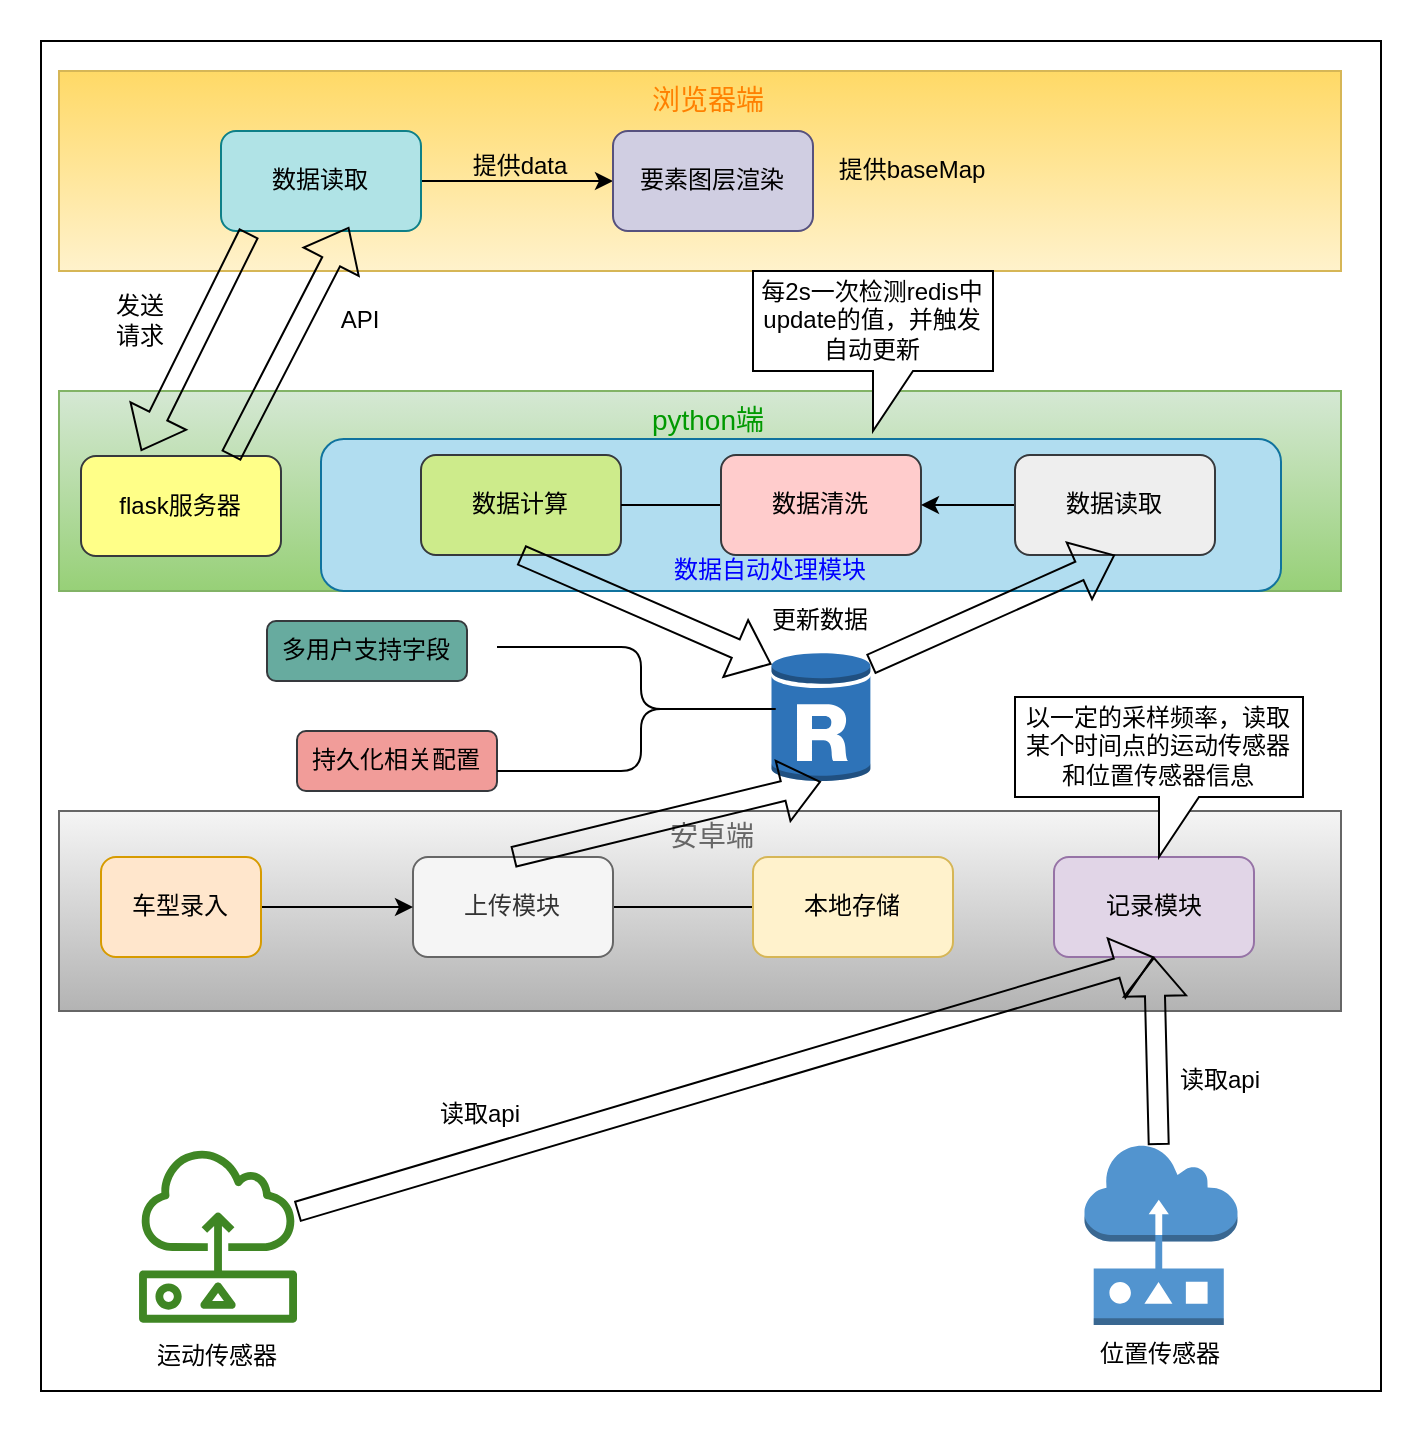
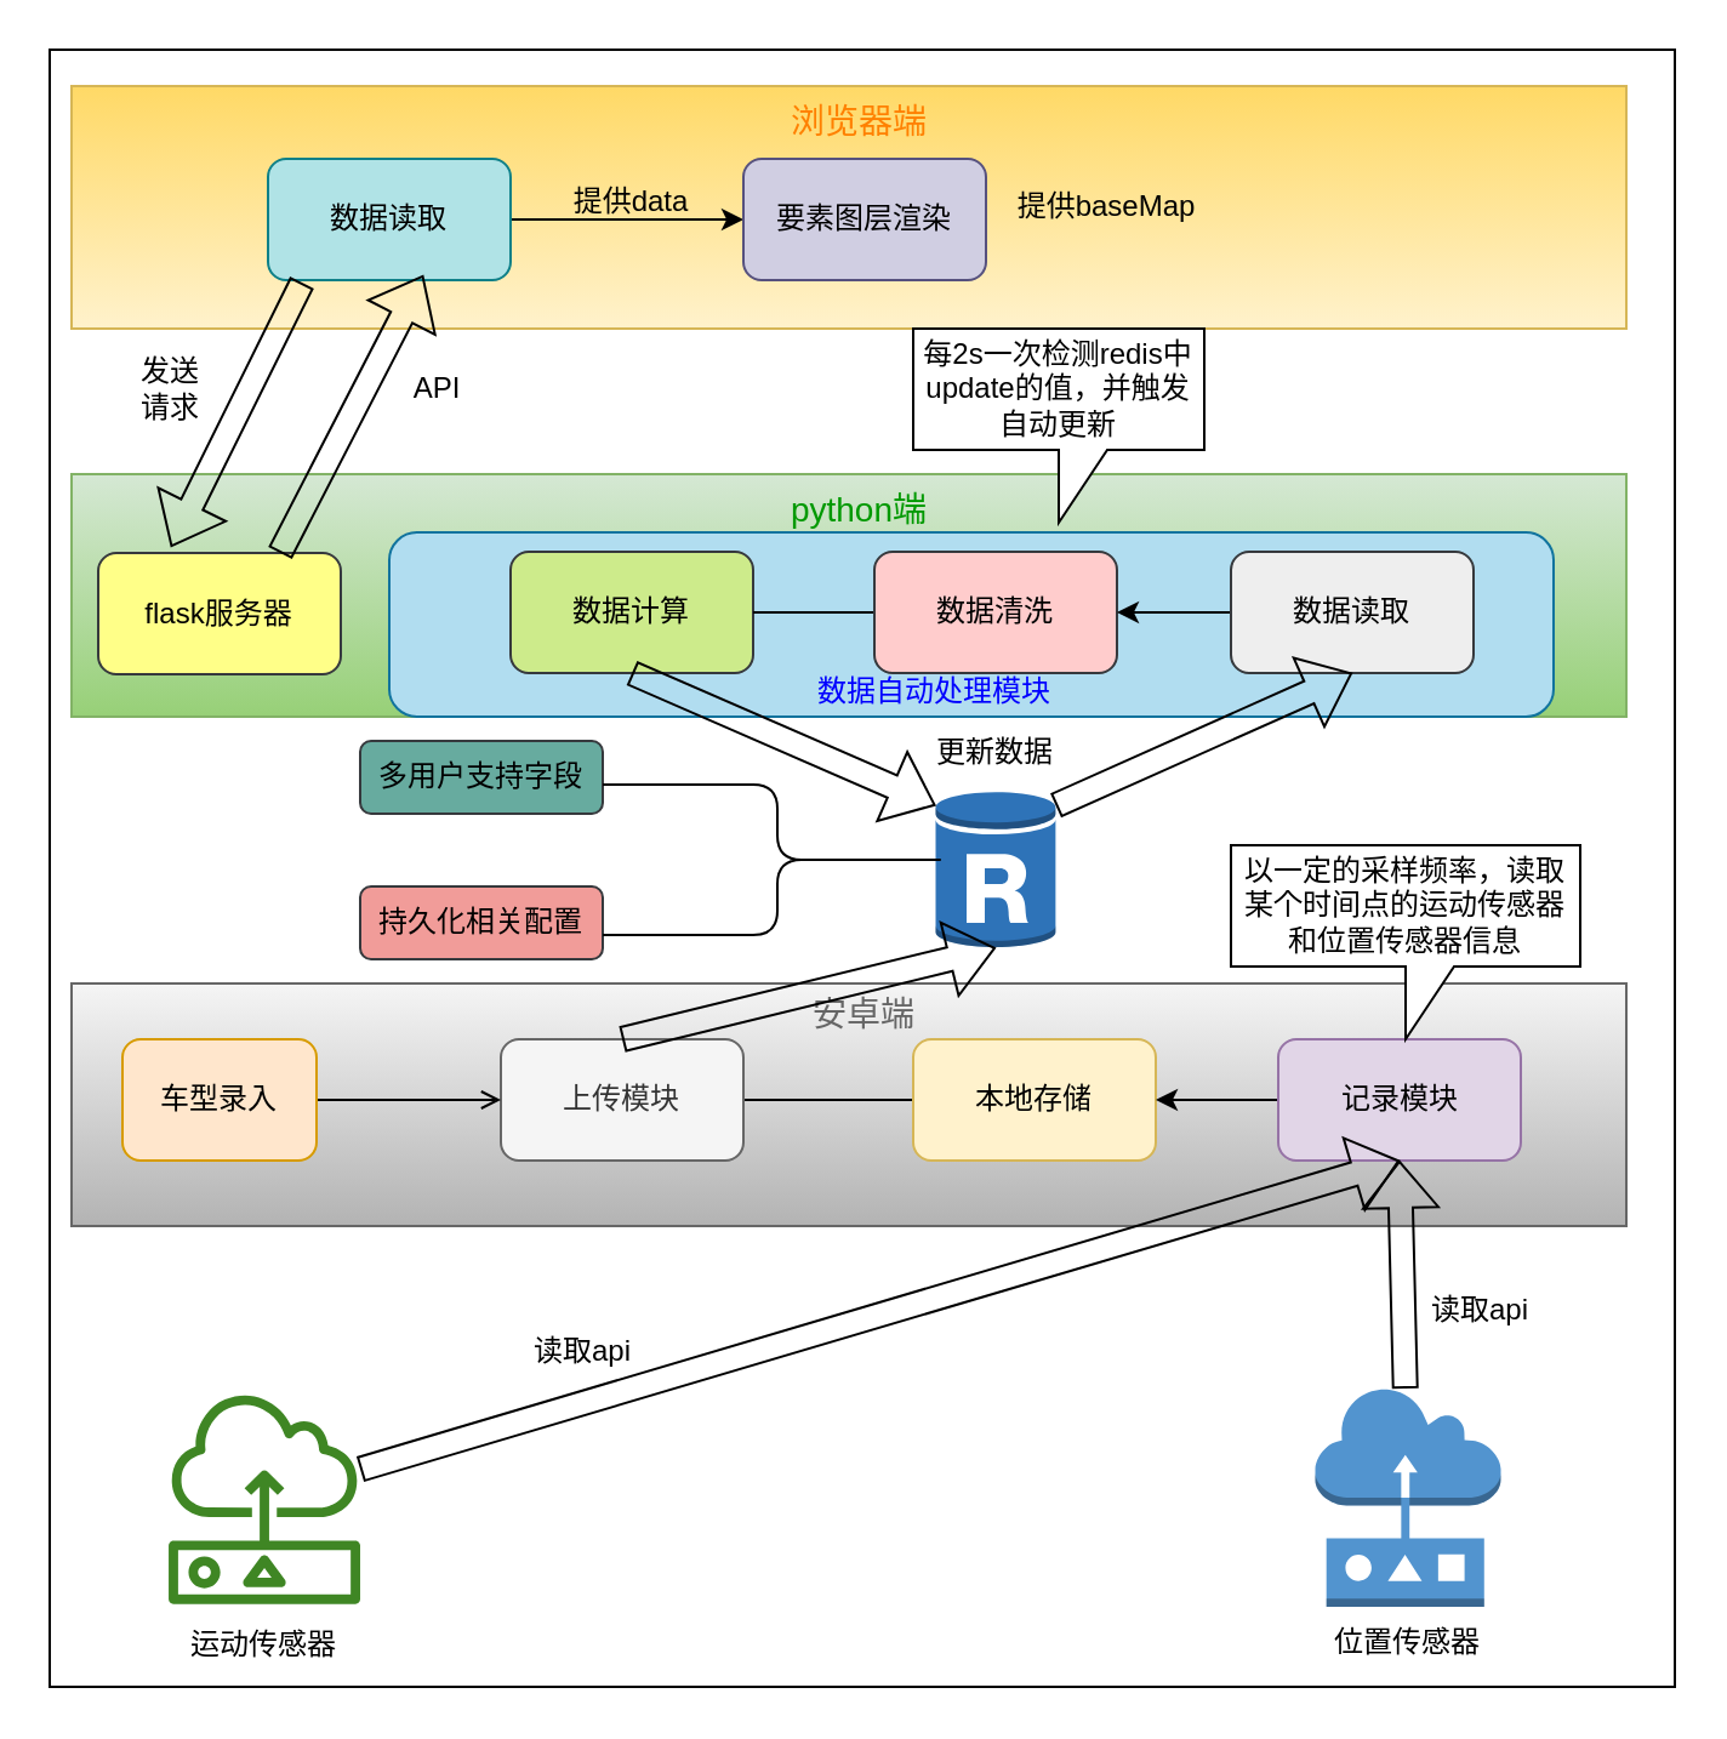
- <mxCell id="33" value="多用户支持字段" style="rounded=1;whiteSpace=wrap;html=1;fillColor=#67AB9F;strokeColor=#36393d;" parent="1" vertex="1"><mxGeometry x="133" y="310" width="100" height="30" as="geometry" /></mxCell>
+ <mxCell id="33" value="多用户支持字段" style="rounded=1;whiteSpace=wrap;html=1;fillColor=#67AB9F;strokeColor=#36393d;" parent="1" vertex="1"><mxGeometry x="148" y="305" width="100" height="30" as="geometry" /></mxCell>
- <mxCell id="28" style="edgeStyle=orthogonalEdgeStyle;rounded=0;orthogonalLoop=1;jettySize=auto;html=1;exitX=1;exitY=0.5;exitDx=0;exitDy=0;entryX=0;entryY=0.5;entryDx=0;entryDy=0;" parent="1" source="29" target="27" edge="1"><mxGeometry relative="1" as="geometry" /></mxCell>
+ <mxCell id="28" style="edgeStyle=orthogonalEdgeStyle;rounded=0;orthogonalLoop=1;jettySize=auto;html=1;exitX=1;exitY=0.5;exitDx=0;exitDy=0;entryX=0;entryY=0.5;entryDx=0;entryDy=0;endArrow=open;" parent="1" source="29" target="27" edge="1"><mxGeometry relative="1" as="geometry" /></mxCell>
+ <mxCell id="25" style="edgeStyle=orthogonalEdgeStyle;rounded=0;orthogonalLoop=1;jettySize=auto;html=1;exitX=0;exitY=0.5;exitDx=0;exitDy=0;" parent="1" source="26" target="24" edge="1"><mxGeometry relative="1" as="geometry" /></mxCell>
